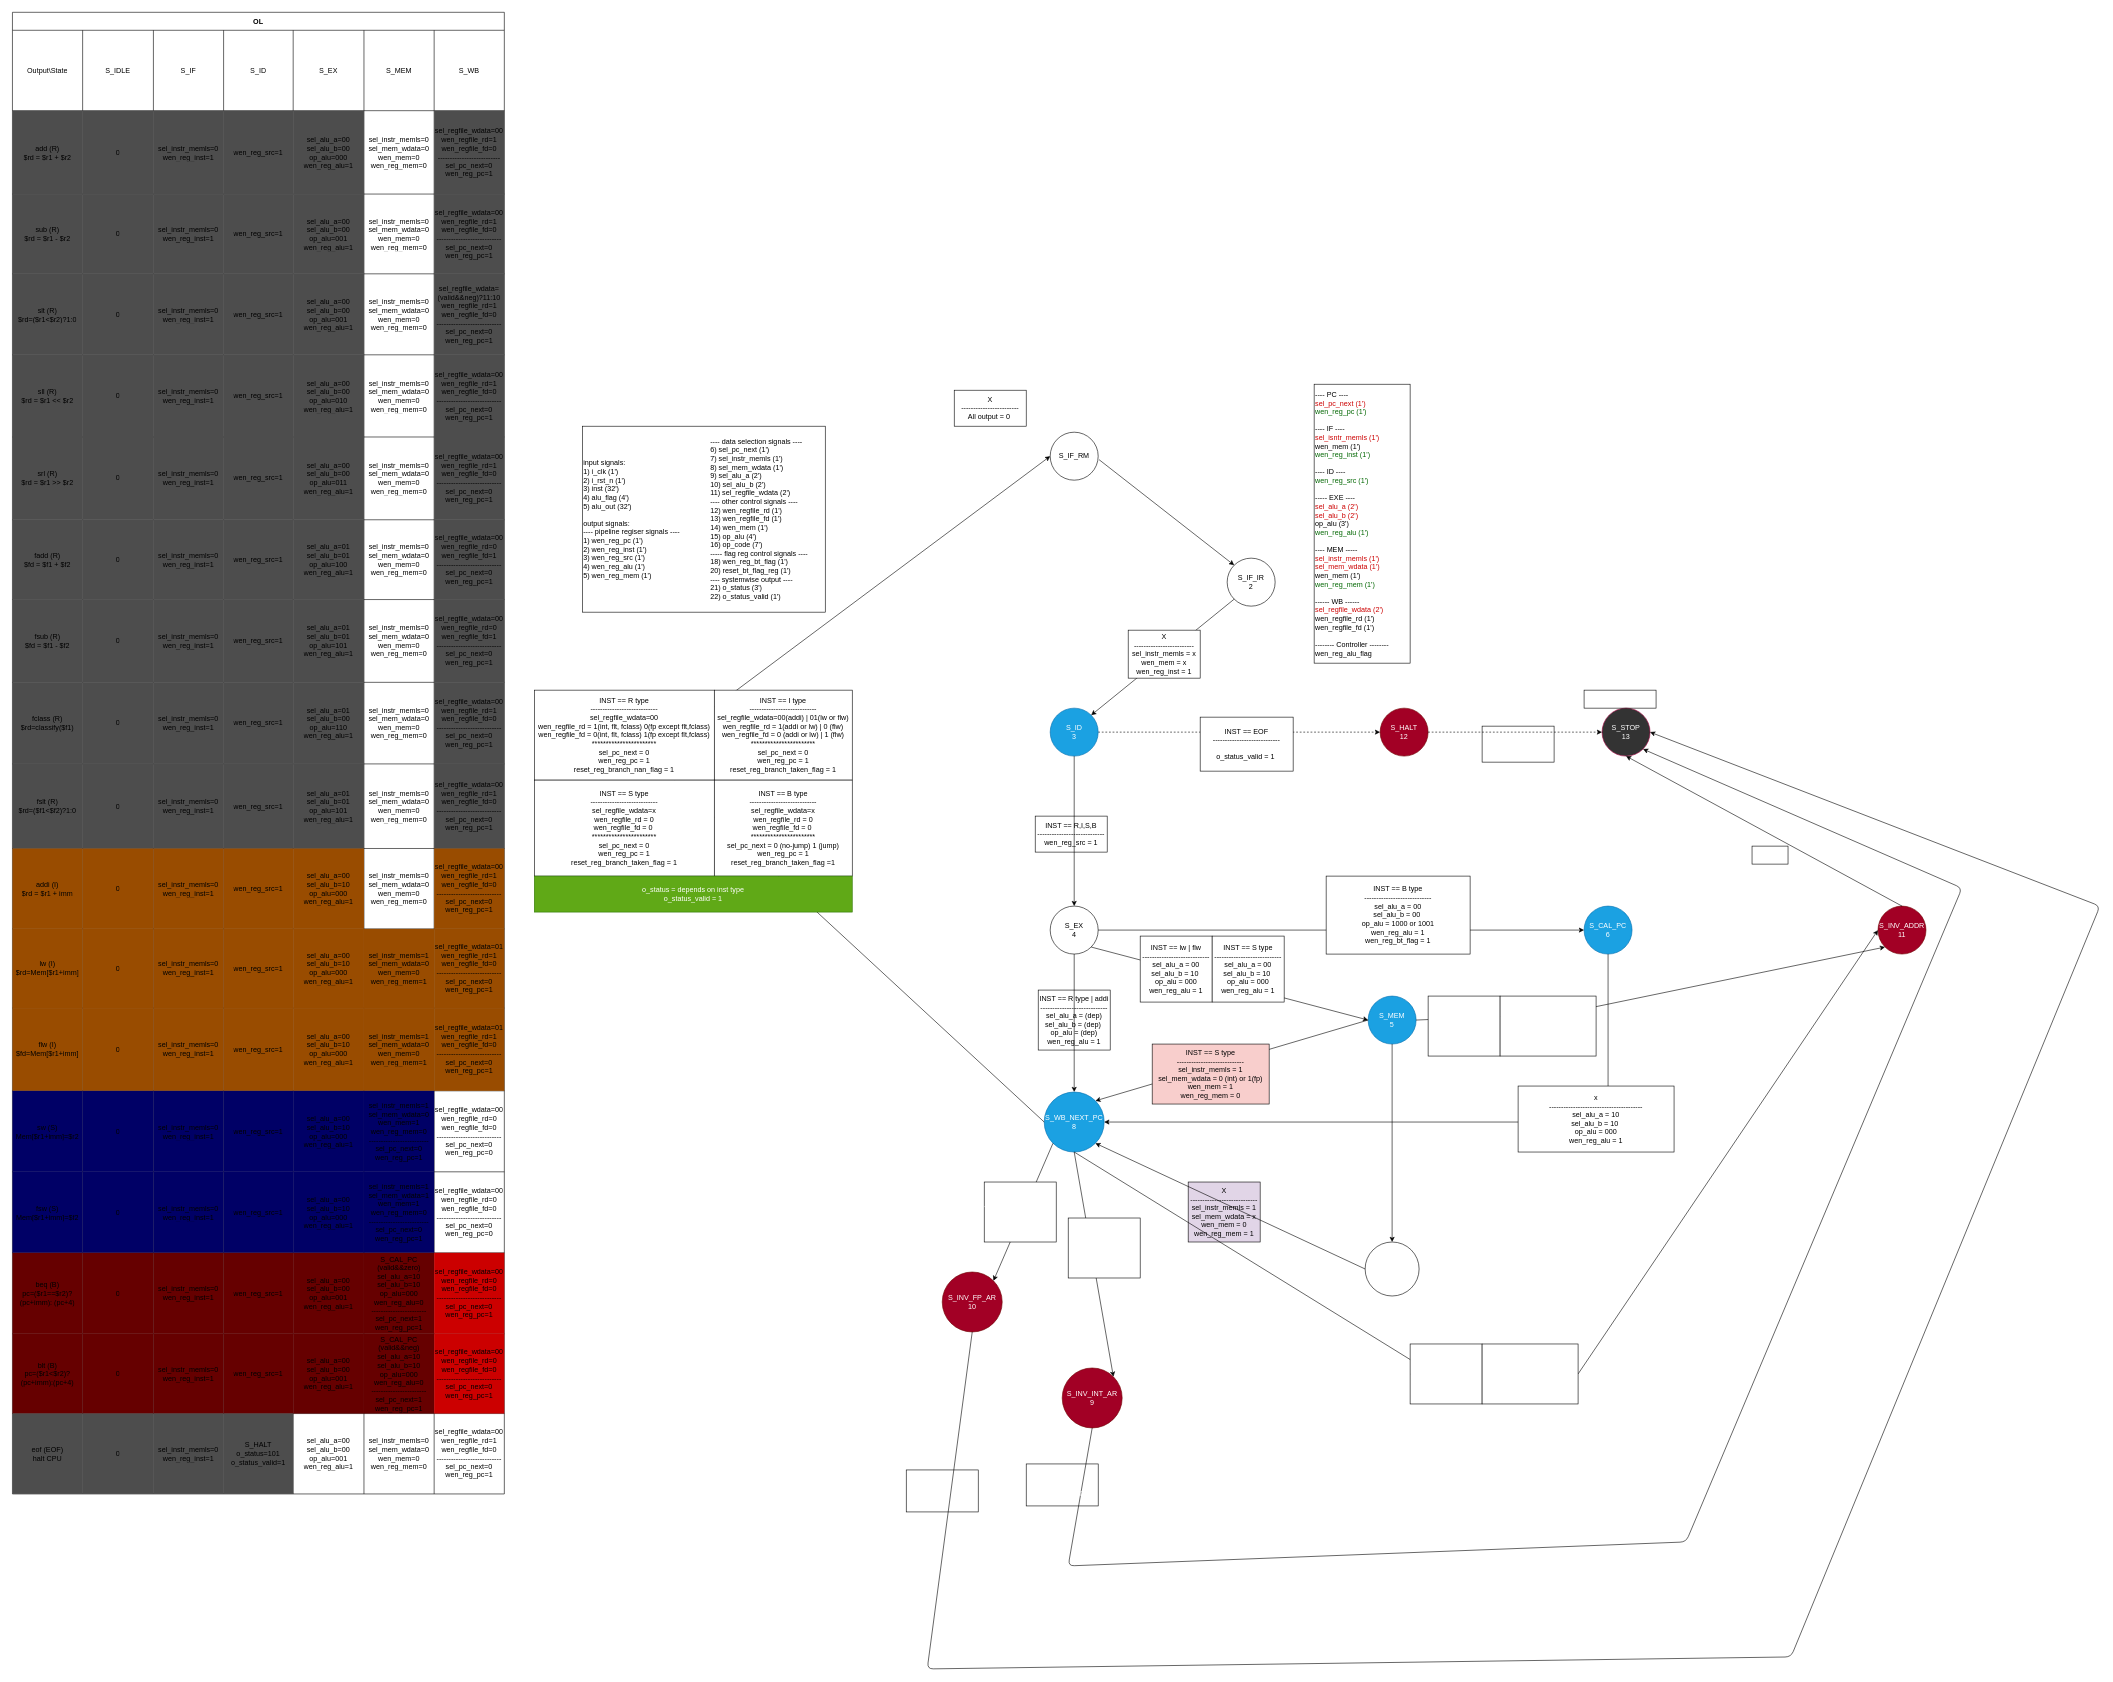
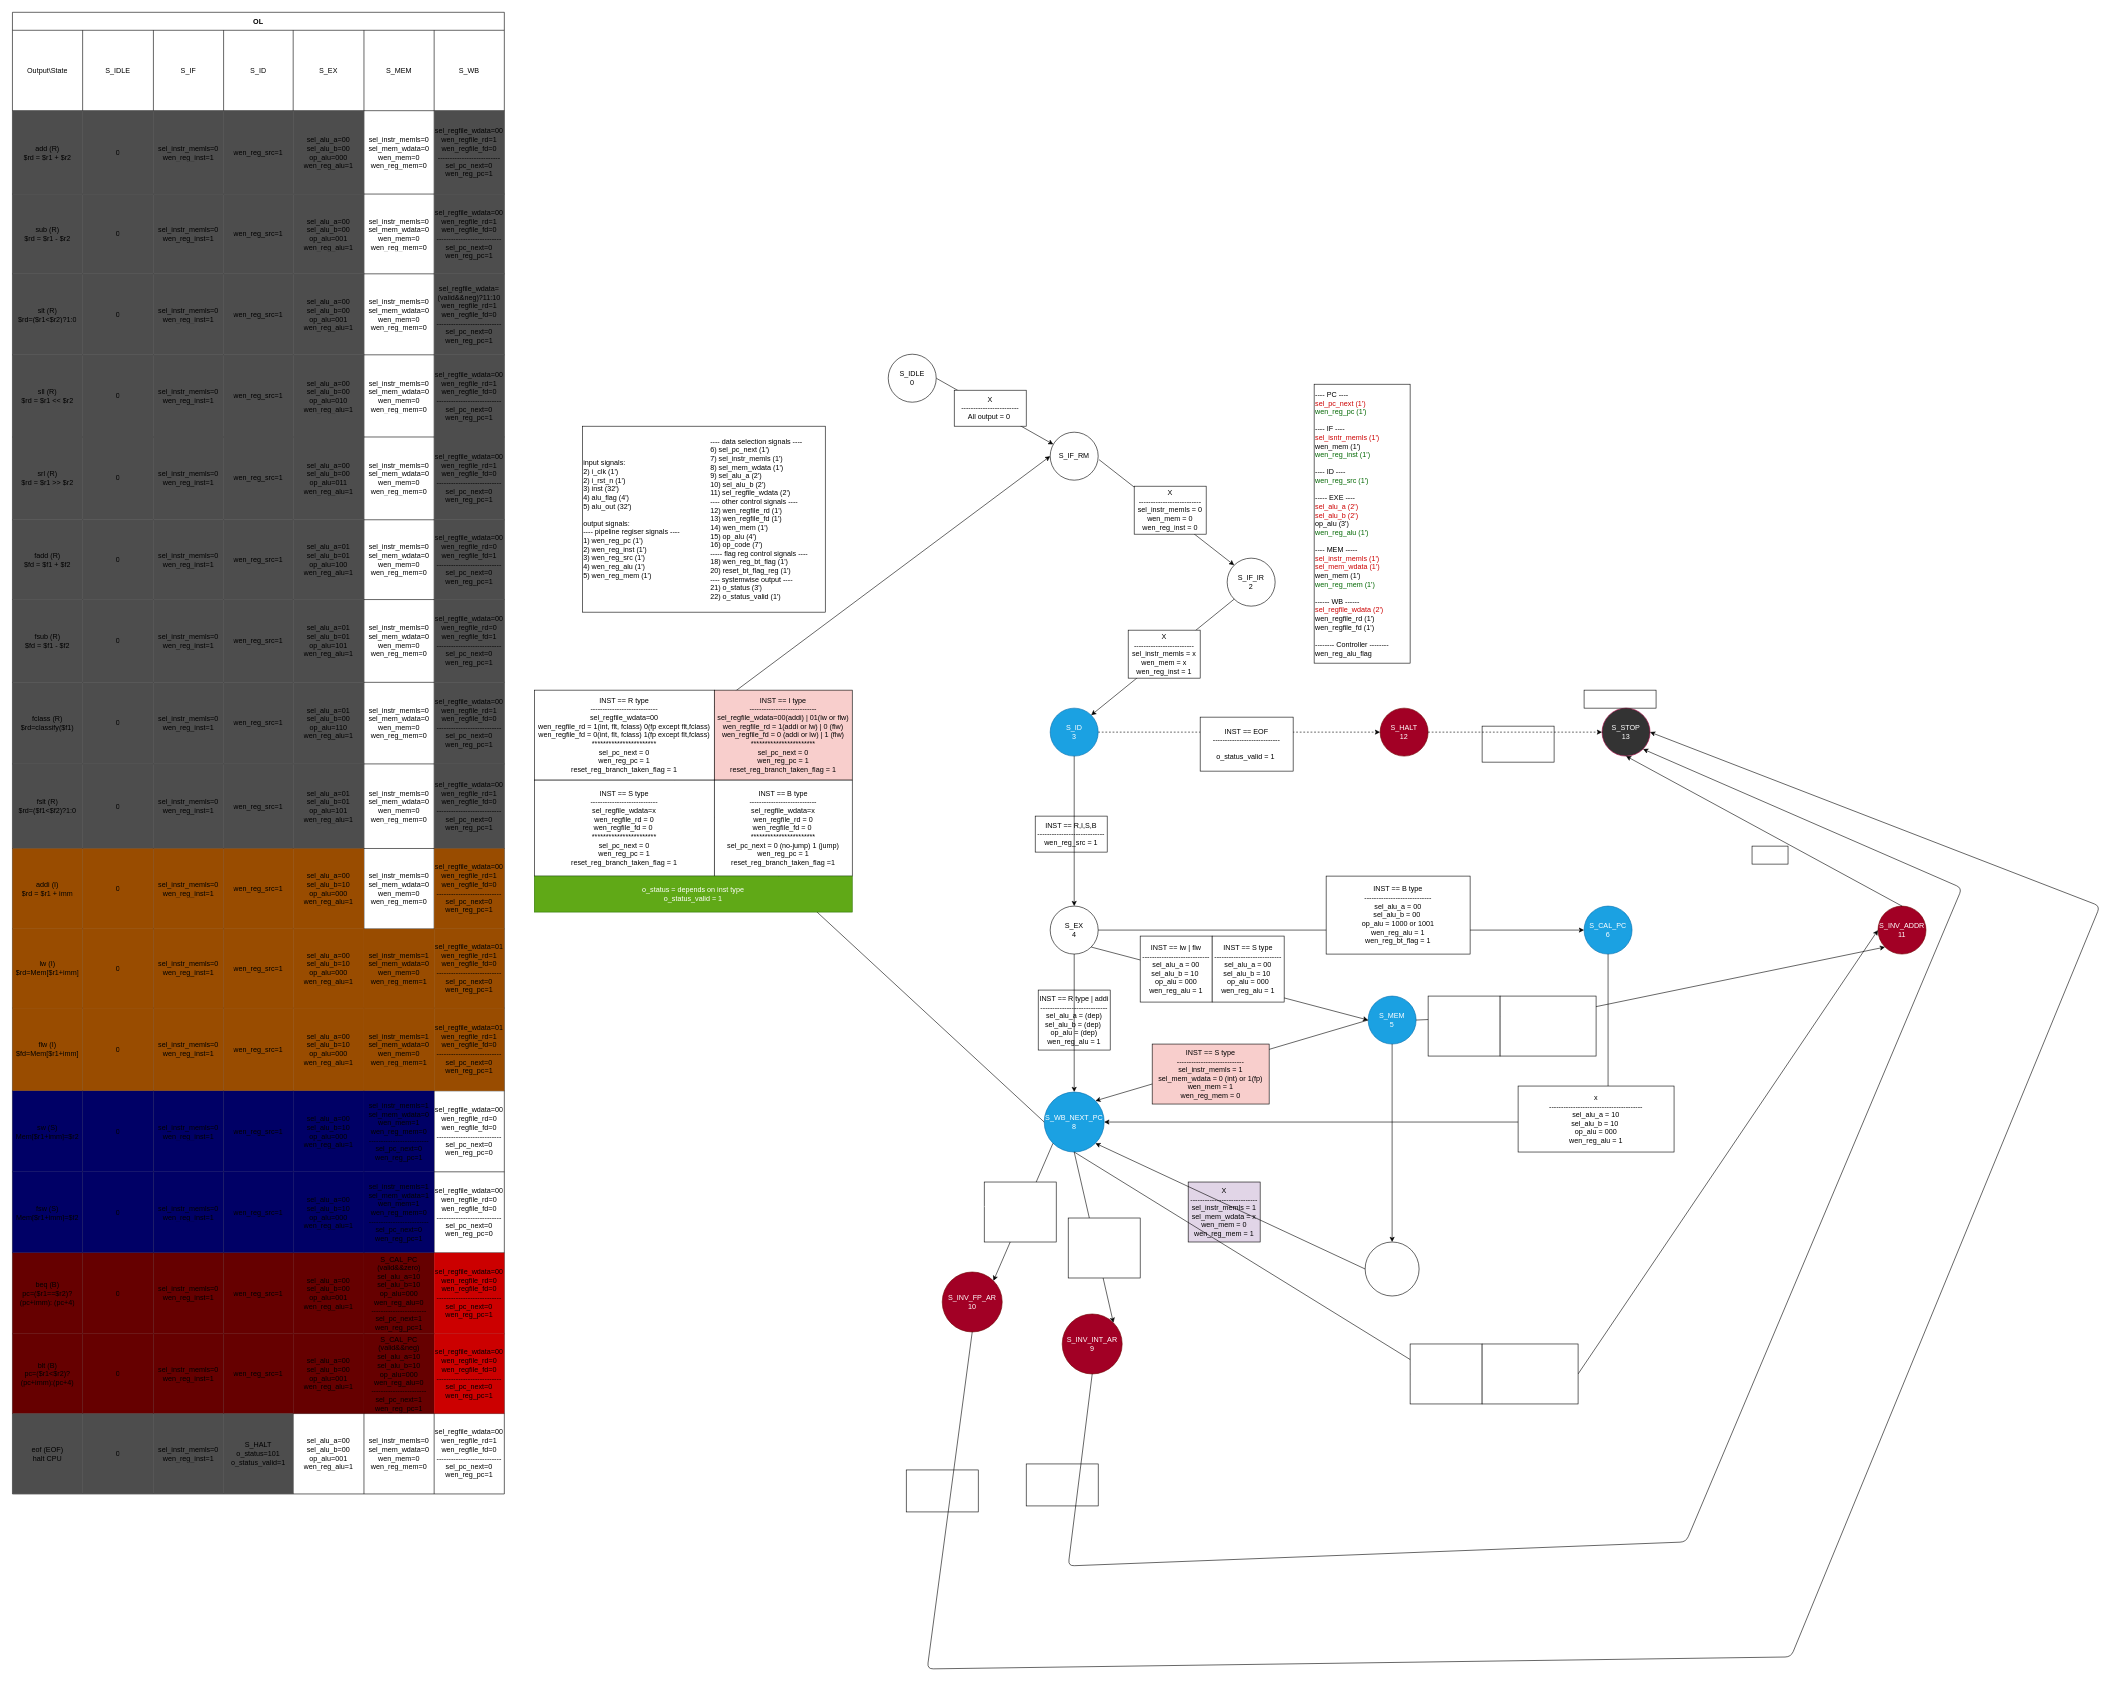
+ <mxCell id="148" value="S_IDLE&lt;br&gt;0" style="ellipse;whiteSpace=wrap;html=1;" parent="1" vertex="1"><mxGeometry x="1480" y="590" width="80" height="80" as="geometry" /></mxCell>
+ <mxCell id="147" style="edgeStyle=none;html=1;exitX=1;exitY=0.5;exitDx=0;exitDy=0;" parent="1" source="148" target="149" edge="1"><mxGeometry relative="1" as="geometry" /></mxCell>
+ <mxCell id="158" value="&lt;div&gt;&lt;span style=&quot;background-color: initial;&quot;&gt;X&lt;/span&gt;&lt;/div&gt;&lt;div&gt;&lt;span style=&quot;background-color: initial;&quot;&gt;--------------------------&lt;/span&gt;&lt;/div&gt;&lt;div&gt;&lt;span style=&quot;background-color: initial;&quot;&gt;sel_instr_memls = 0&lt;/span&gt;&lt;/div&gt;&lt;div&gt;&lt;span style=&quot;background-color: initial;&quot;&gt;wen_mem = 0&lt;/span&gt;&lt;/div&gt;&lt;div&gt;wen_reg_inst = 0&lt;/div&gt;" style="whiteSpace=wrap;html=1;strokeColor=default;" parent="1" vertex="1"><mxGeometry x="1890" y="810" width="120" height="80" as="geometry" /></mxCell>
- <mxCell id="210" value="&lt;div style=&quot;&quot;&gt;&lt;span style=&quot;background-color: initial;&quot;&gt;input signals:&lt;/span&gt;&lt;/div&gt;&lt;div style=&quot;&quot;&gt;&lt;span style=&quot;background-color: initial;&quot;&gt;1) i_clk (1')&lt;/span&gt;&lt;/div&gt;&lt;div style=&quot;&quot;&gt;&lt;span style=&quot;background-color: initial;&quot;&gt;2) i_rst_n (1')&lt;/span&gt;&lt;/div&gt;&lt;div style=&quot;&quot;&gt;&lt;span style=&quot;background-color: initial;&quot;&gt;3) inst (32')&lt;/span&gt;&lt;/div&gt;&lt;div style=&quot;&quot;&gt;&lt;span style=&quot;background-color: initial;&quot;&gt;4) alu_flag (4')&lt;/span&gt;&lt;/div&gt;&lt;div style=&quot;&quot;&gt;&lt;span style=&quot;background-color: initial;&quot;&gt;5) alu_out (32')&lt;/span&gt;&lt;/div&gt;&lt;div style=&quot;&quot;&gt;&lt;span style=&quot;background-color: initial;&quot;&gt;&lt;br&gt;&lt;/span&gt;&lt;/div&gt;&lt;div style=&quot;&quot;&gt;&lt;span style=&quot;background-color: initial;&quot;&gt;output signals:&lt;/span&gt;&lt;/div&gt;&lt;div style=&quot;&quot;&gt;&lt;span style=&quot;background-color: initial;&quot;&gt;---- pipeline regiser signals ----&lt;/span&gt;&lt;/div&gt;&lt;div style=&quot;&quot;&gt;&lt;span style=&quot;background-color: initial;&quot;&gt;1) wen_reg_pc (1')&lt;/span&gt;&lt;/div&gt;&lt;div style=&quot;&quot;&gt;2) wen_reg_inst (1')&lt;/div&gt;&lt;div style=&quot;&quot;&gt;3) wen_reg_src (1')&lt;/div&gt;&lt;div style=&quot;&quot;&gt;4) wen_reg_alu (1')&lt;/div&gt;&lt;div style=&quot;&quot;&gt;5) wen_reg_mem (1')&lt;/div&gt;" style="text;html=1;strokeColor=default;fillColor=none;align=left;verticalAlign=middle;whiteSpace=wrap;rounded=0;movable=1;resizable=1;rotatable=1;deletable=1;editable=1;connectable=1;" parent="209" vertex="1"><mxGeometry width="405" height="310" as="geometry" /></mxCell>
+ <mxCell id="210" value="&lt;div style=&quot;&quot;&gt;&lt;span style=&quot;background-color: initial;&quot;&gt;input signals:&lt;/span&gt;&lt;/div&gt;&lt;div style=&quot;&quot;&gt;&lt;span style=&quot;background-color: initial;&quot;&gt;2) i_clk (1')&lt;/span&gt;&lt;/div&gt;&lt;div style=&quot;&quot;&gt;&lt;span style=&quot;background-color: initial;&quot;&gt;2) i_rst_n (1')&lt;/span&gt;&lt;/div&gt;&lt;div style=&quot;&quot;&gt;&lt;span style=&quot;background-color: initial;&quot;&gt;3) inst (32')&lt;/span&gt;&lt;/div&gt;&lt;div style=&quot;&quot;&gt;&lt;span style=&quot;background-color: initial;&quot;&gt;4) alu_flag (4')&lt;/span&gt;&lt;/div&gt;&lt;div style=&quot;&quot;&gt;&lt;span style=&quot;background-color: initial;&quot;&gt;5) alu_out (32')&lt;/span&gt;&lt;/div&gt;&lt;div style=&quot;&quot;&gt;&lt;span style=&quot;background-color: initial;&quot;&gt;&lt;br&gt;&lt;/span&gt;&lt;/div&gt;&lt;div style=&quot;&quot;&gt;&lt;span style=&quot;background-color: initial;&quot;&gt;output signals:&lt;/span&gt;&lt;/div&gt;&lt;div style=&quot;&quot;&gt;&lt;span style=&quot;background-color: initial;&quot;&gt;---- pipeline regiser signals ----&lt;/span&gt;&lt;/div&gt;&lt;div style=&quot;&quot;&gt;&lt;span style=&quot;background-color: initial;&quot;&gt;1) wen_reg_pc (1')&lt;/span&gt;&lt;/div&gt;&lt;div style=&quot;&quot;&gt;2) wen_reg_inst (1')&lt;/div&gt;&lt;div style=&quot;&quot;&gt;3) wen_reg_src (1')&lt;/div&gt;&lt;div style=&quot;&quot;&gt;4) wen_reg_alu (1')&lt;/div&gt;&lt;div style=&quot;&quot;&gt;5) wen_reg_mem (1')&lt;/div&gt;" style="text;html=1;strokeColor=default;fillColor=none;align=left;verticalAlign=middle;whiteSpace=wrap;rounded=0;movable=1;resizable=1;rotatable=1;deletable=1;editable=1;connectable=1;" parent="209" vertex="1"><mxGeometry width="405" height="310" as="geometry" /></mxCell>
- <mxCell id="167" value="INST == R type&lt;br&gt;----------------------------&lt;br&gt;sel_regfile_wdata=00&lt;br&gt;wen_regfile_rd = 1(int, flt, fclass) 0(fp except flt,fclass)&lt;br&gt;wen_regfile_fd = 0(int, flt, fclass) 1(fp except flt,fclass)&lt;br&gt;***********************&lt;br&gt;sel_pc_next = 0&lt;br&gt;wen_reg_pc = 1&lt;br&gt;reset_reg_branch_nan_flag = 1" style="whiteSpace=wrap;html=1;strokeColor=default;" parent="1" vertex="1"><mxGeometry x="890" y="1150" width="300" height="150" as="geometry" /></mxCell>
+ <mxCell id="167" value="INST == R type&lt;br&gt;----------------------------&lt;br&gt;sel_regfile_wdata=00&lt;br&gt;wen_regfile_rd = 1(int, flt, fclass) 0(fp except flt,fclass)&lt;br&gt;wen_regfile_fd = 0(int, flt, fclass) 1(fp except flt,fclass)&lt;br&gt;***********************&lt;br&gt;sel_pc_next = 0&lt;br&gt;wen_reg_pc = 1&lt;br&gt;reset_reg_branch_taken_flag = 1" style="whiteSpace=wrap;html=1;strokeColor=default;" parent="1" vertex="1"><mxGeometry x="890" y="1150" width="300" height="150" as="geometry" /></mxCell>
- <mxCell id="172" value="INST == I type&lt;br&gt;----------------------------&lt;br&gt;sel_regfile_wdata=00(addi) | 01(lw or flw)&lt;br&gt;wen_regfile_rd = 1(addi or lw) | 0 (flw)&lt;br&gt;wen_regfile_fd = 0 (addi or lw) | 1 (flw)&lt;br&gt;***********************&lt;br&gt;sel_pc_next = 0&lt;br&gt;wen_reg_pc = 1&lt;br&gt;reset_reg_branch_taken_flag = 1" style="whiteSpace=wrap;html=1;strokeColor=default;" parent="1" vertex="1"><mxGeometry x="1190" y="1150" width="230" height="150" as="geometry" /></mxCell>
+ <mxCell id="172" value="INST == I type&lt;br&gt;----------------------------&lt;br&gt;sel_regfile_wdata=00(addi) | 01(lw or flw)&lt;br&gt;wen_regfile_rd = 1(addi or lw) | 0 (flw)&lt;br&gt;wen_regfile_fd = 0 (addi or lw) | 1 (flw)&lt;br&gt;***********************&lt;br&gt;sel_pc_next = 0&lt;br&gt;wen_reg_pc = 1&lt;br&gt;reset_reg_branch_taken_flag = 1" style="whiteSpace=wrap;html=1;strokeColor=default;fillColor=#f8cecc;" parent="1" vertex="1"><mxGeometry x="1190" y="1150" width="230" height="150" as="geometry" /></mxCell>
- <mxCell id="186" value="S_INV_INT_AR&lt;br&gt;9" style="ellipse;whiteSpace=wrap;html=1;fontColor=#ffffff;fillColor=#a20025;strokeColor=#6F0000;" parent="1" vertex="1"><mxGeometry x="1770" y="2280" width="100" height="100" as="geometry" /></mxCell>
+ <mxCell id="186" value="S_INV_INT_AR&lt;br&gt;9" style="ellipse;whiteSpace=wrap;html=1;fontColor=#ffffff;fillColor=#a20025;strokeColor=#6F0000;" parent="1" vertex="1"><mxGeometry x="1770" y="2190" width="100" height="100" as="geometry" /></mxCell>
